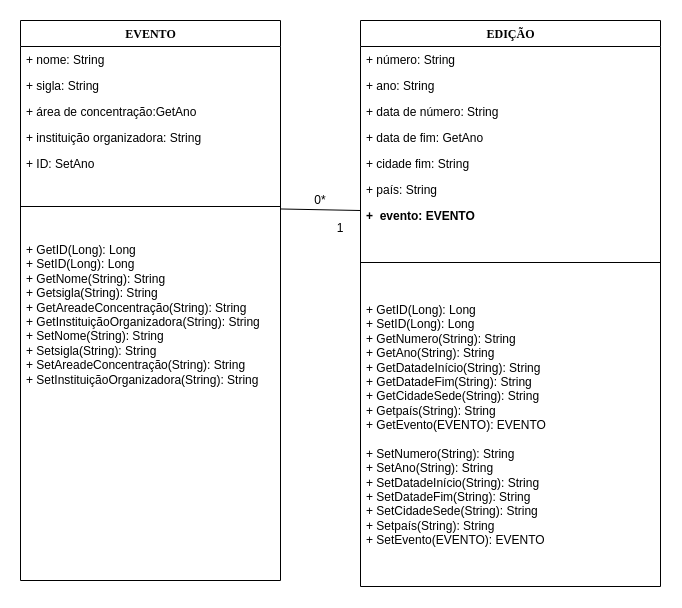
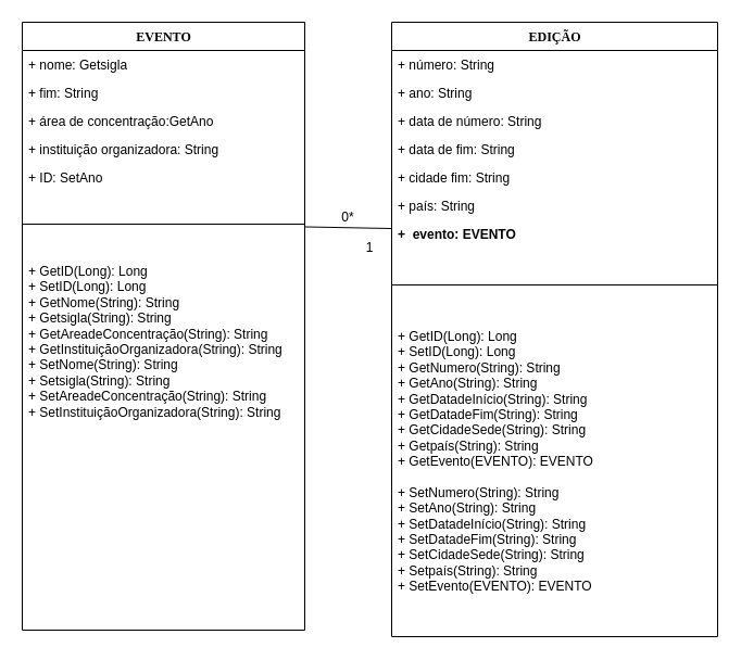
- <mxCell id="3" value="+ nome: String" style="text;html=1;strokeColor=none;fillColor=none;align=left;verticalAlign=top;spacingLeft=4;spacingRight=4;whiteSpace=wrap;overflow=hidden;rotatable=0;points=[[0,0.5],[1,0.5]];portConstraint=eastwest;" parent="2" vertex="1"><mxGeometry y="26" width="260" height="26" as="geometry" /></mxCell>
+ <mxCell id="3" value="+ nome: Getsigla" style="text;html=1;strokeColor=none;fillColor=none;align=left;verticalAlign=top;spacingLeft=4;spacingRight=4;whiteSpace=wrap;overflow=hidden;rotatable=0;points=[[0,0.5],[1,0.5]];portConstraint=eastwest;" parent="2" vertex="1"><mxGeometry y="26" width="260" height="26" as="geometry" /></mxCell>
- <mxCell id="4" value="+ sigla: String" style="text;html=1;strokeColor=none;fillColor=none;align=left;verticalAlign=top;spacingLeft=4;spacingRight=4;whiteSpace=wrap;overflow=hidden;rotatable=0;points=[[0,0.5],[1,0.5]];portConstraint=eastwest;" parent="2" vertex="1"><mxGeometry y="52" width="260" height="26" as="geometry" /></mxCell>
+ <mxCell id="4" value="+ fim: String" style="text;html=1;strokeColor=none;fillColor=none;align=left;verticalAlign=top;spacingLeft=4;spacingRight=4;whiteSpace=wrap;overflow=hidden;rotatable=0;points=[[0,0.5],[1,0.5]];portConstraint=eastwest;" parent="2" vertex="1"><mxGeometry y="52" width="260" height="26" as="geometry" /></mxCell>
- <mxCell id="14" value="+&amp;nbsp;data de fim: GetAno" style="text;html=1;strokeColor=none;fillColor=none;align=left;verticalAlign=top;spacingLeft=4;spacingRight=4;whiteSpace=wrap;overflow=hidden;rotatable=0;points=[[0,0.5],[1,0.5]];portConstraint=eastwest;" parent="10" vertex="1"><mxGeometry y="104" width="300" height="26" as="geometry" /></mxCell>
+ <mxCell id="14" value="+&amp;nbsp;data de fim: String" style="text;html=1;strokeColor=none;fillColor=none;align=left;verticalAlign=top;spacingLeft=4;spacingRight=4;whiteSpace=wrap;overflow=hidden;rotatable=0;points=[[0,0.5],[1,0.5]];portConstraint=eastwest;" parent="10" vertex="1"><mxGeometry y="104" width="300" height="26" as="geometry" /></mxCell>
